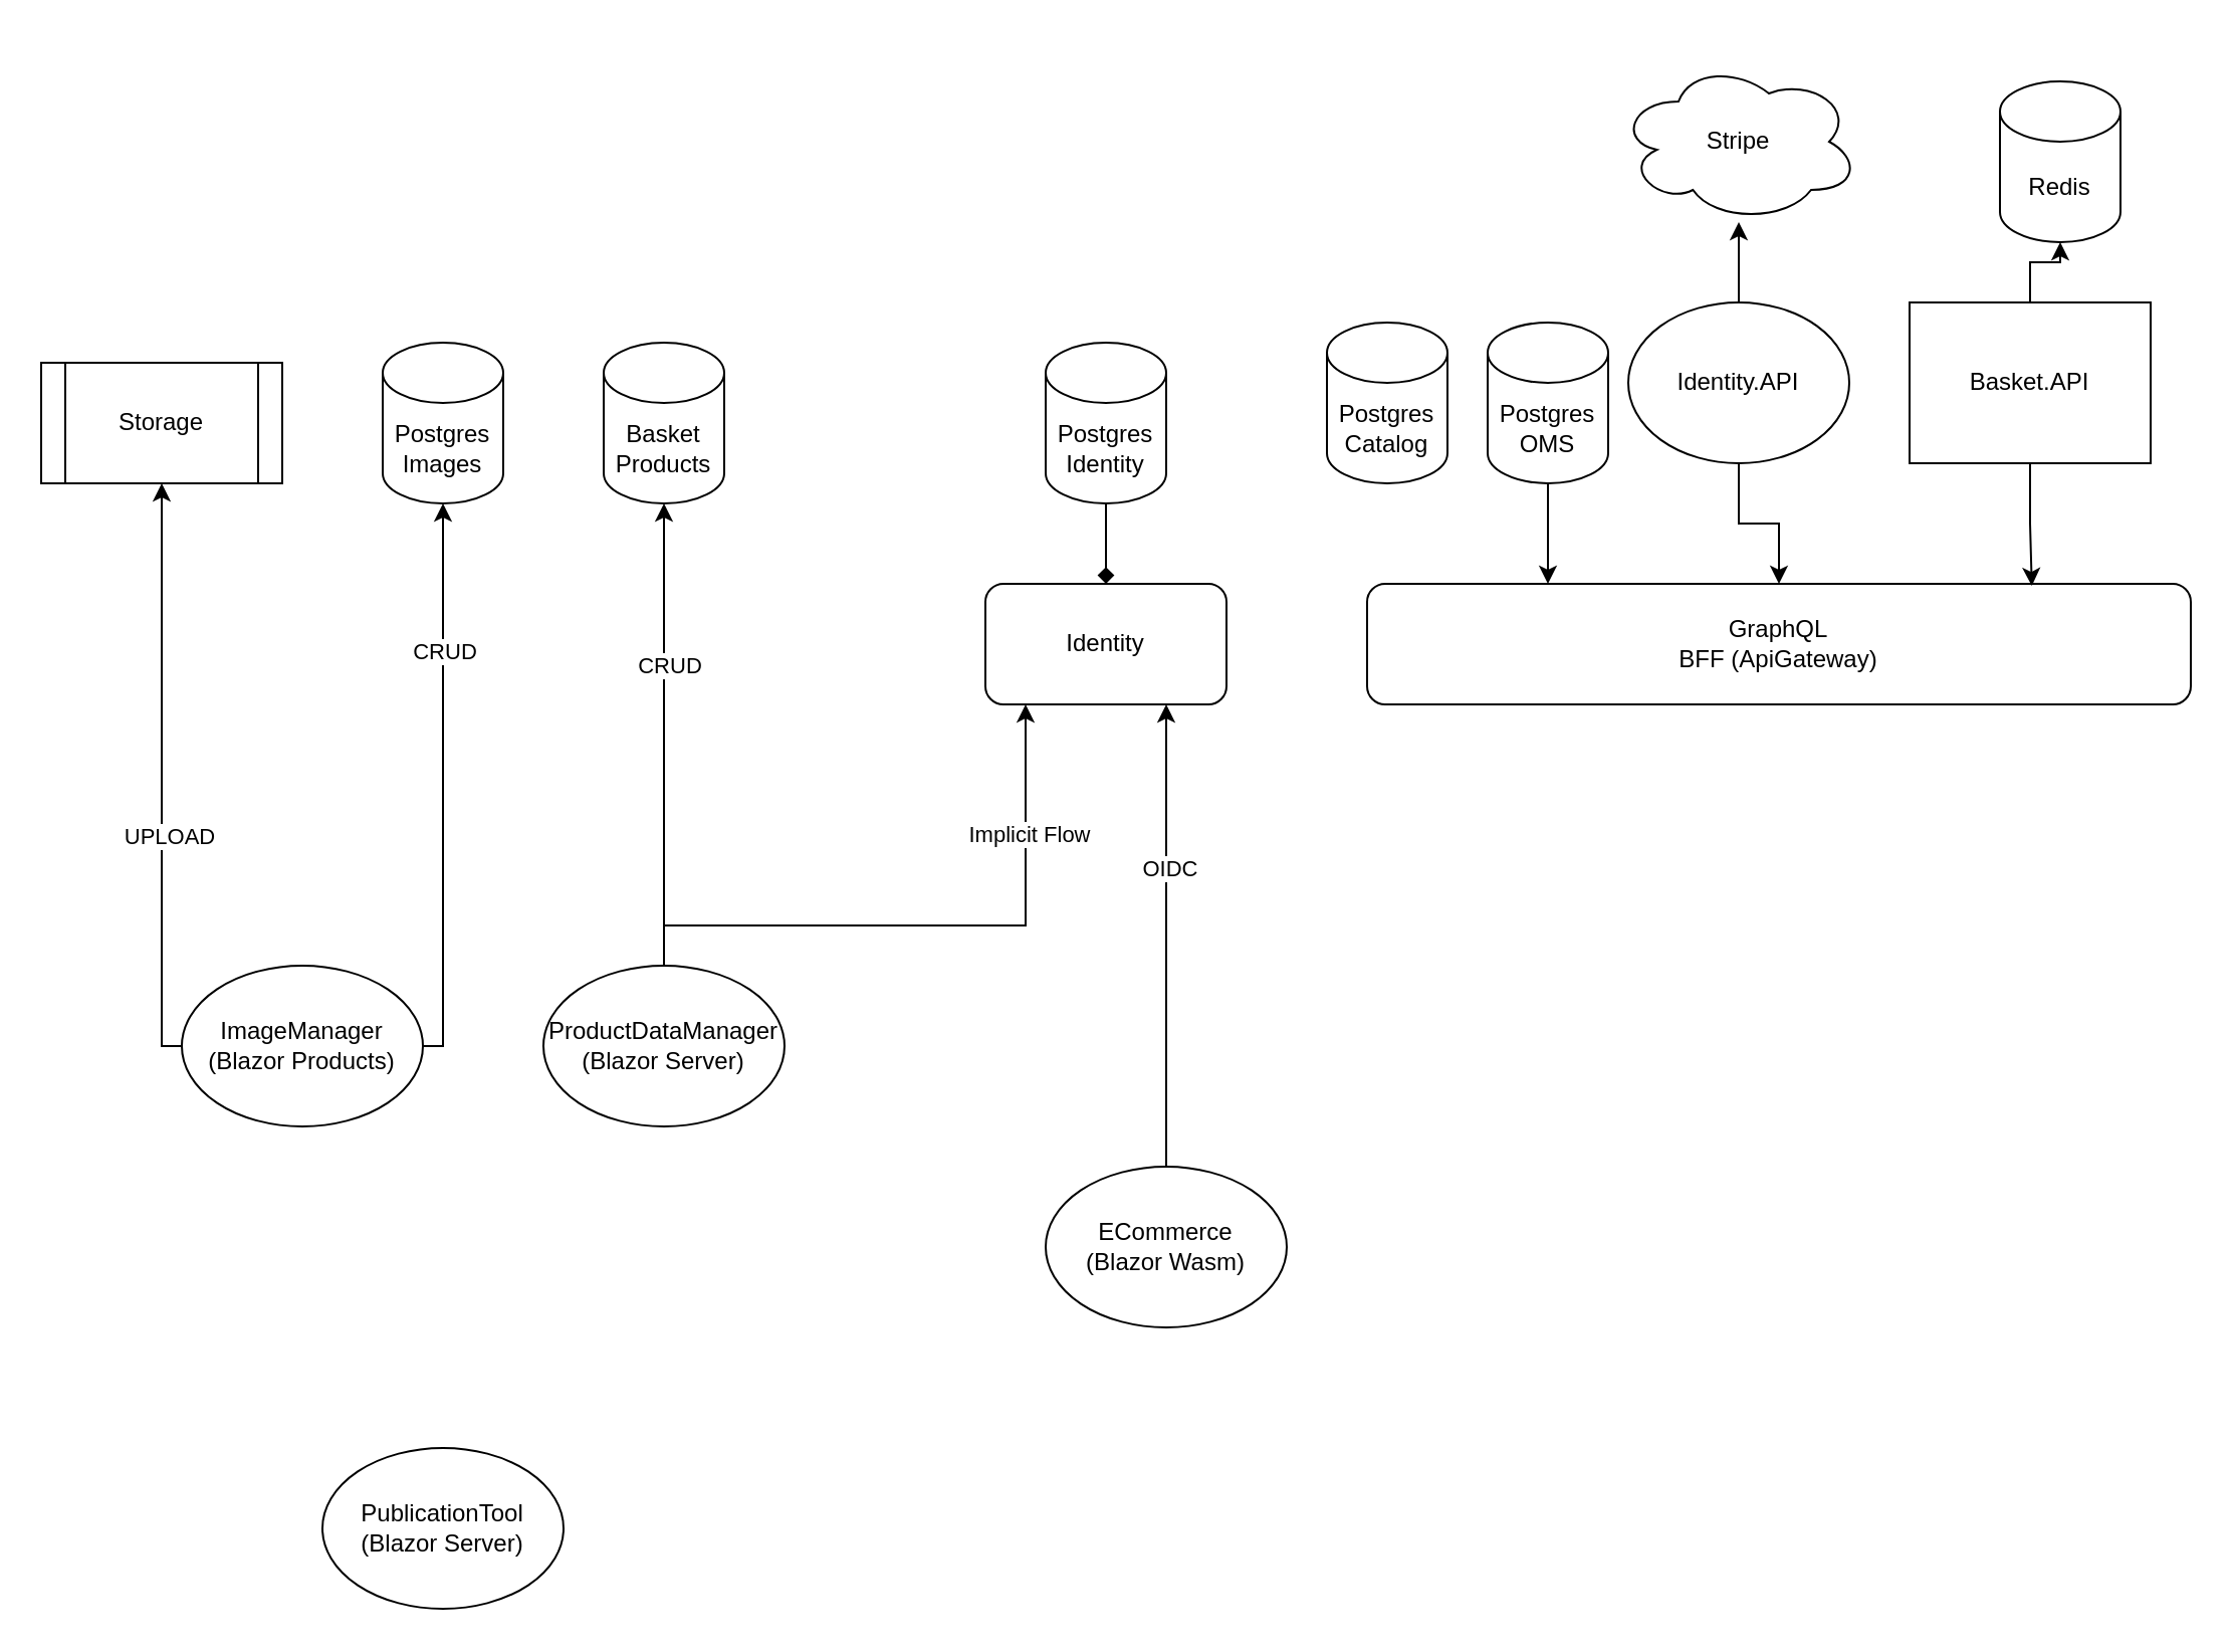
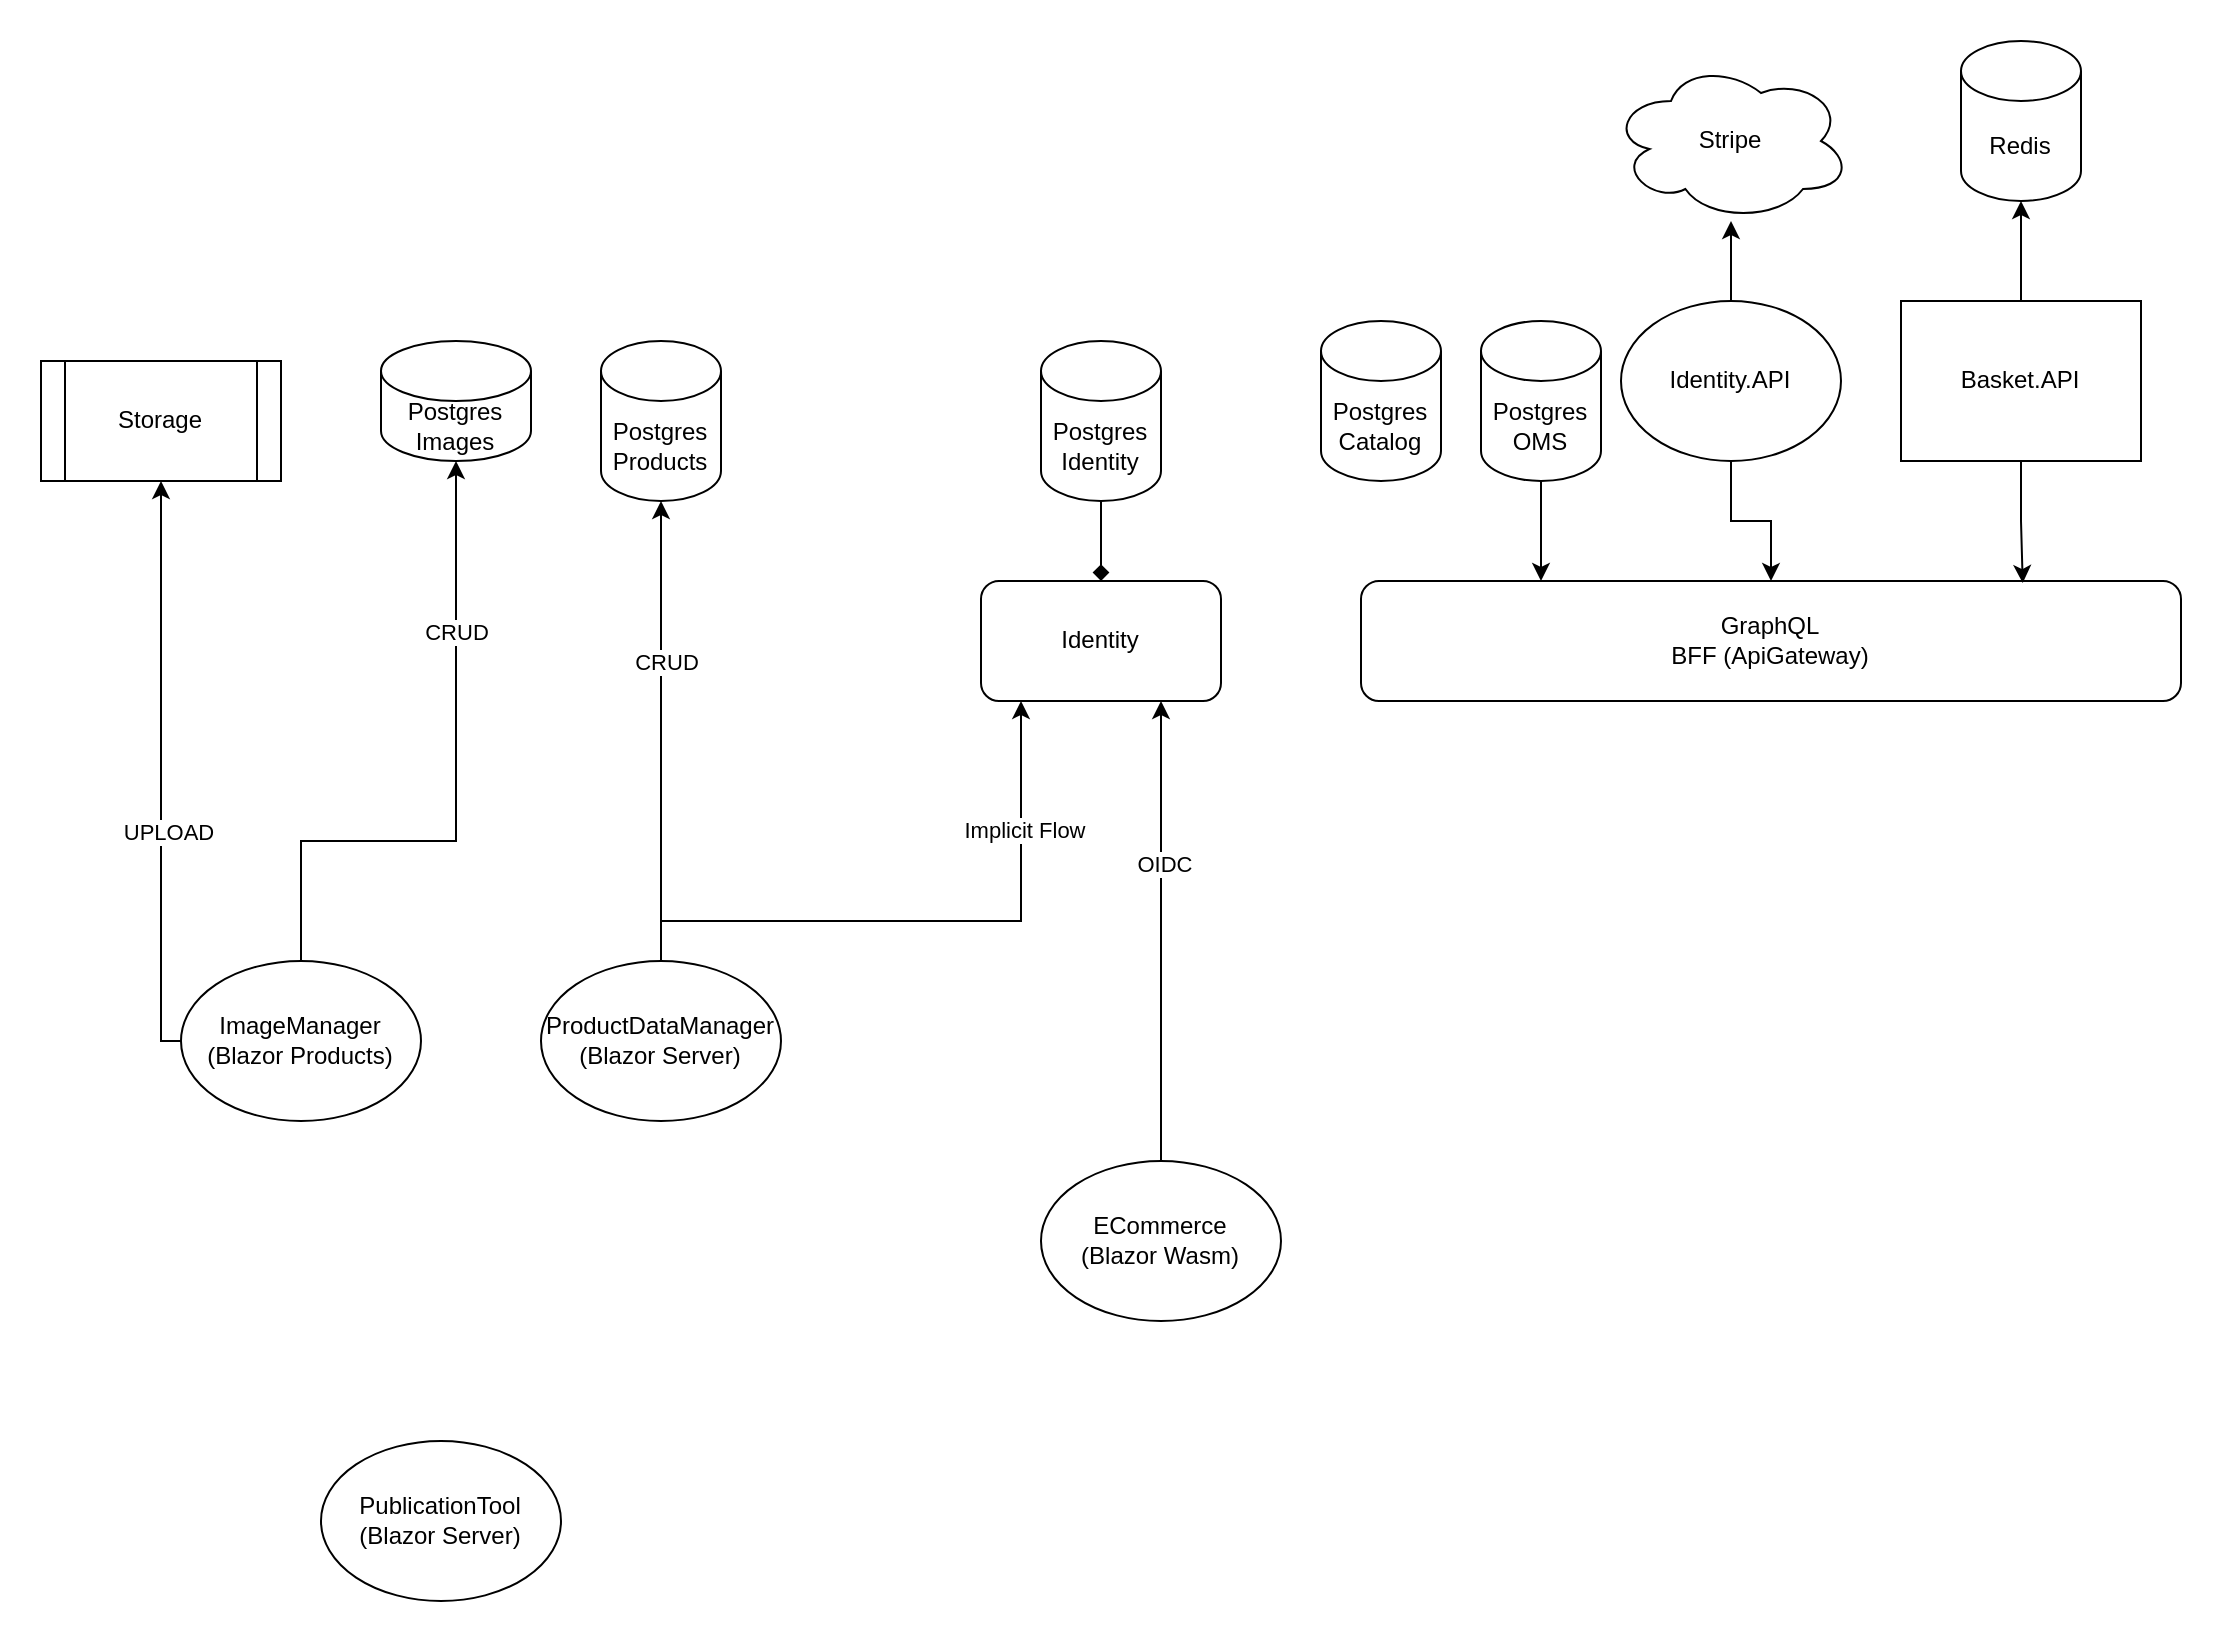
- <mxCell id="33" value="Redis" style="shape=cylinder3;whiteSpace=wrap;html=1;boundedLbl=1;backgroundOutline=1;size=15;" vertex="1" parent="1"><mxGeometry x="995" y="40" width="60" height="80" as="geometry" /></mxCell>
+ <mxCell id="33" value="Redis" style="shape=cylinder3;whiteSpace=wrap;html=1;boundedLbl=1;backgroundOutline=1;size=15;" vertex="1" parent="1"><mxGeometry x="980" y="20" width="60" height="80" as="geometry" /></mxCell>
- <mxCell id="17" value="&lt;div&gt;Postgres&lt;/div&gt;&lt;div&gt;Images&lt;br&gt;&lt;/div&gt;" style="shape=cylinder3;whiteSpace=wrap;html=1;boundedLbl=1;backgroundOutline=1;size=15;" vertex="1" parent="1"><mxGeometry x="190" y="170" width="60" height="80" as="geometry" /></mxCell>
+ <mxCell id="17" value="&lt;div&gt;Postgres&lt;/div&gt;&lt;div&gt;Images&lt;br&gt;&lt;/div&gt;" style="shape=cylinder3;whiteSpace=wrap;html=1;boundedLbl=1;backgroundOutline=1;size=15;" vertex="1" parent="1"><mxGeometry x="190" y="170" width="75" height="60" as="geometry" /></mxCell>
- <mxCell id="3" value="&lt;div&gt;Basket&lt;/div&gt;&lt;div&gt;Products&lt;br&gt;&lt;/div&gt;" style="shape=cylinder3;whiteSpace=wrap;html=1;boundedLbl=1;backgroundOutline=1;size=15;" vertex="1" parent="1"><mxGeometry x="300" y="170" width="60" height="80" as="geometry" /></mxCell>
+ <mxCell id="3" value="&lt;div&gt;Postgres&lt;/div&gt;&lt;div&gt;Products&lt;br&gt;&lt;/div&gt;" style="shape=cylinder3;whiteSpace=wrap;html=1;boundedLbl=1;backgroundOutline=1;size=15;" vertex="1" parent="1"><mxGeometry x="300" y="170" width="60" height="80" as="geometry" /></mxCell>
